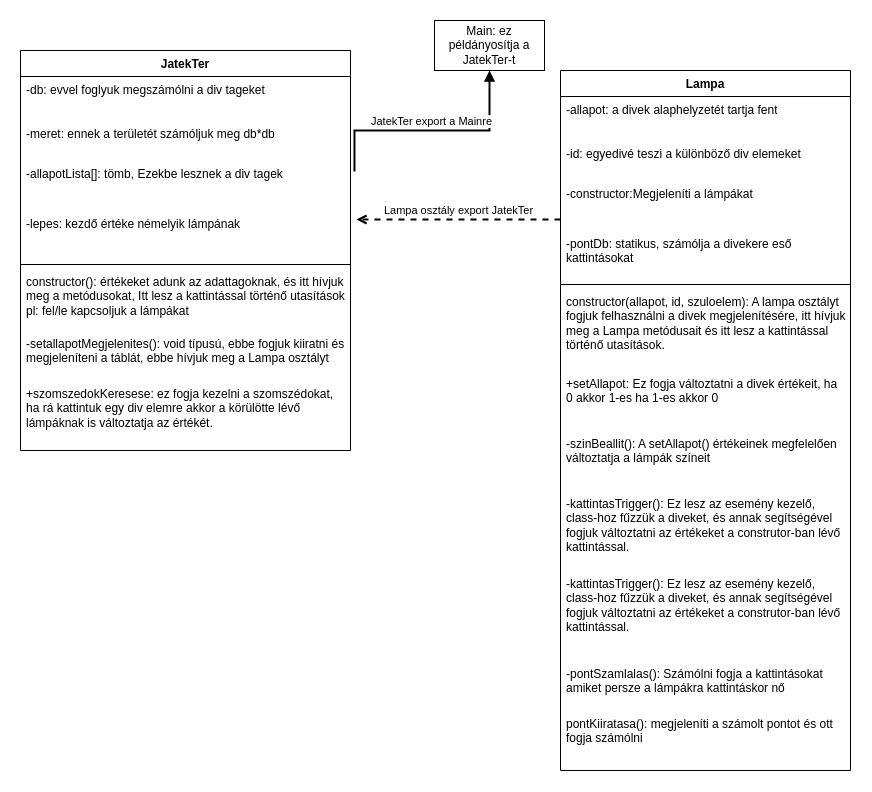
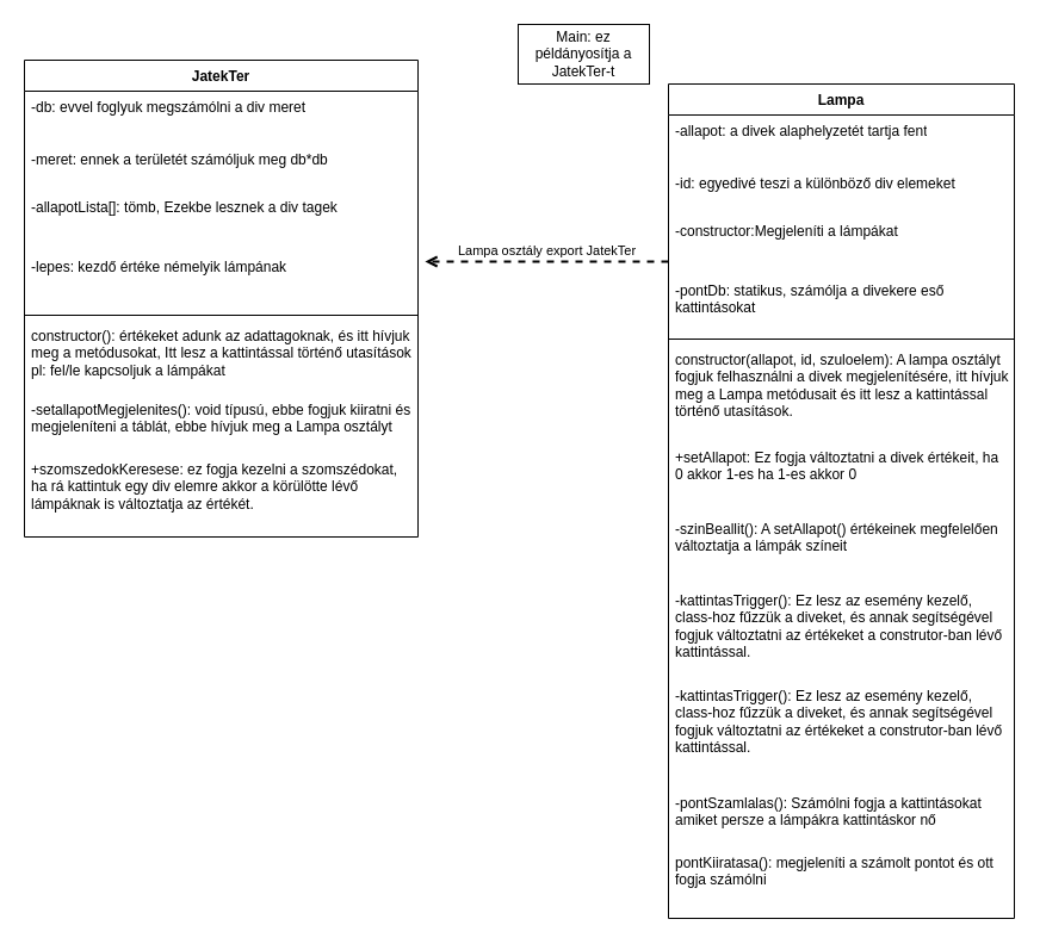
- <mxCell id="3" value="-db: evvel foglyuk megszámólni a div tageket" style="text;strokeColor=none;fillColor=none;align=left;verticalAlign=top;spacingLeft=4;spacingRight=4;overflow=hidden;rotatable=0;points=[[0,0.5],[1,0.5]];portConstraint=eastwest;whiteSpace=wrap;html=1;" vertex="1" parent="2"><mxGeometry y="26" width="330" height="44" as="geometry" /></mxCell>
+ <mxCell id="3" value="-db: evvel foglyuk megszámólni a div meret" style="text;strokeColor=none;fillColor=none;align=left;verticalAlign=top;spacingLeft=4;spacingRight=4;overflow=hidden;rotatable=0;points=[[0,0.5],[1,0.5]];portConstraint=eastwest;whiteSpace=wrap;html=1;" vertex="1" parent="2"><mxGeometry y="26" width="330" height="44" as="geometry" /></mxCell>
- <mxCell id="25" value="JatekTer export a Mainre" style="html=1;verticalAlign=bottom;endArrow=block;edgeStyle=elbowEdgeStyle;elbow=vertical;curved=0;rounded=0;entryX=0.5;entryY=1;entryDx=0;entryDy=0;strokeWidth=2;exitX=1.012;exitY=0.22;exitDx=0;exitDy=0;exitPerimeter=0;" edge="1" parent="1" source="5" target="26"><mxGeometry width="80" relative="1" as="geometry"><mxPoint x="390" y="180" as="sourcePoint" /><mxPoint x="391.04" y="478.96" as="targetPoint" /><Array as="points"><mxPoint x="440" y="130" /></Array></mxGeometry></mxCell>
